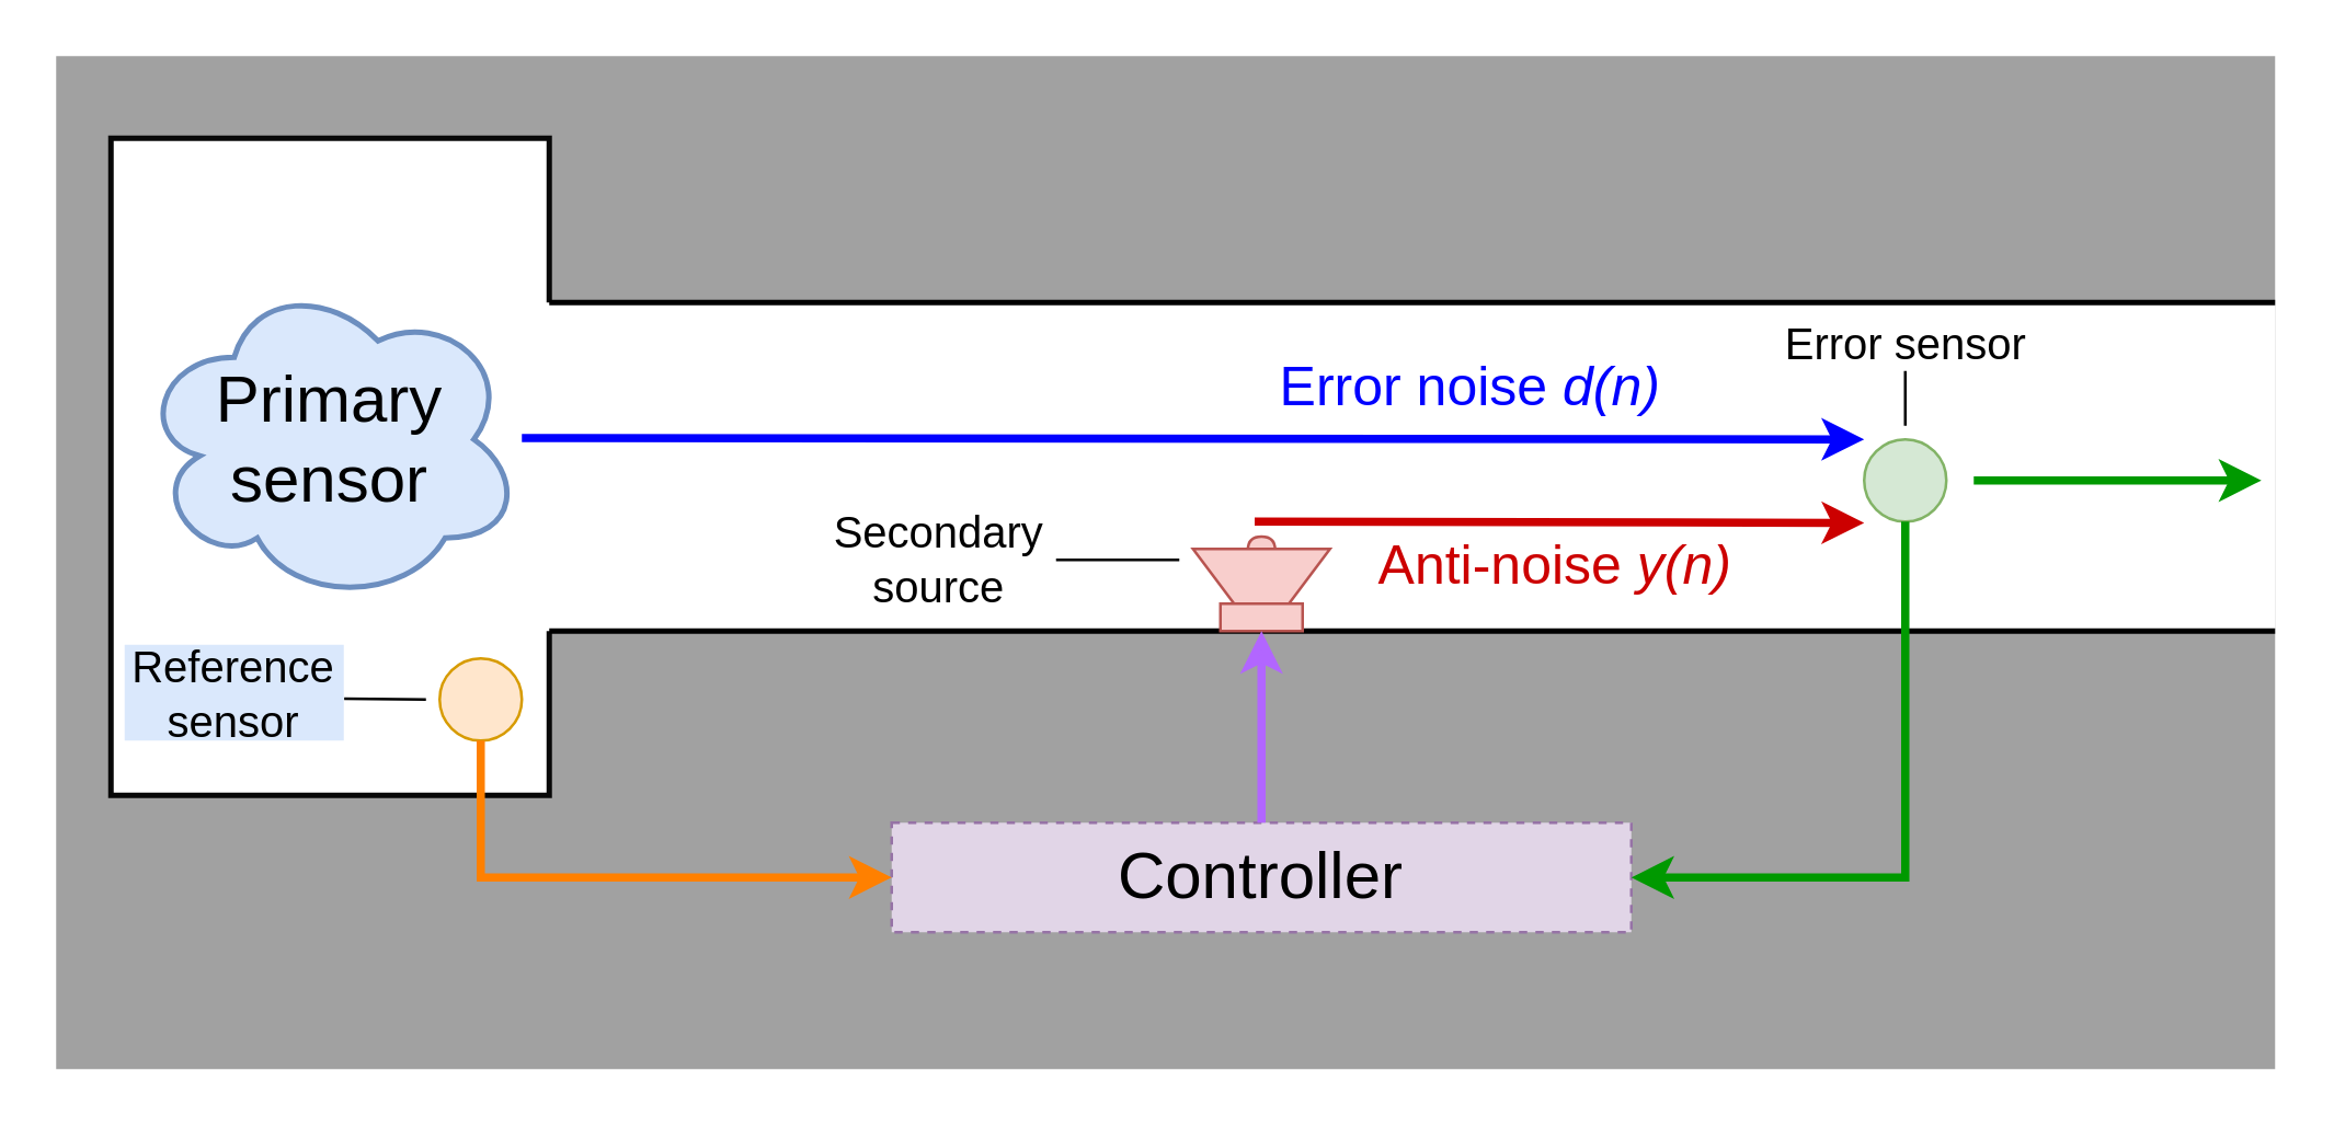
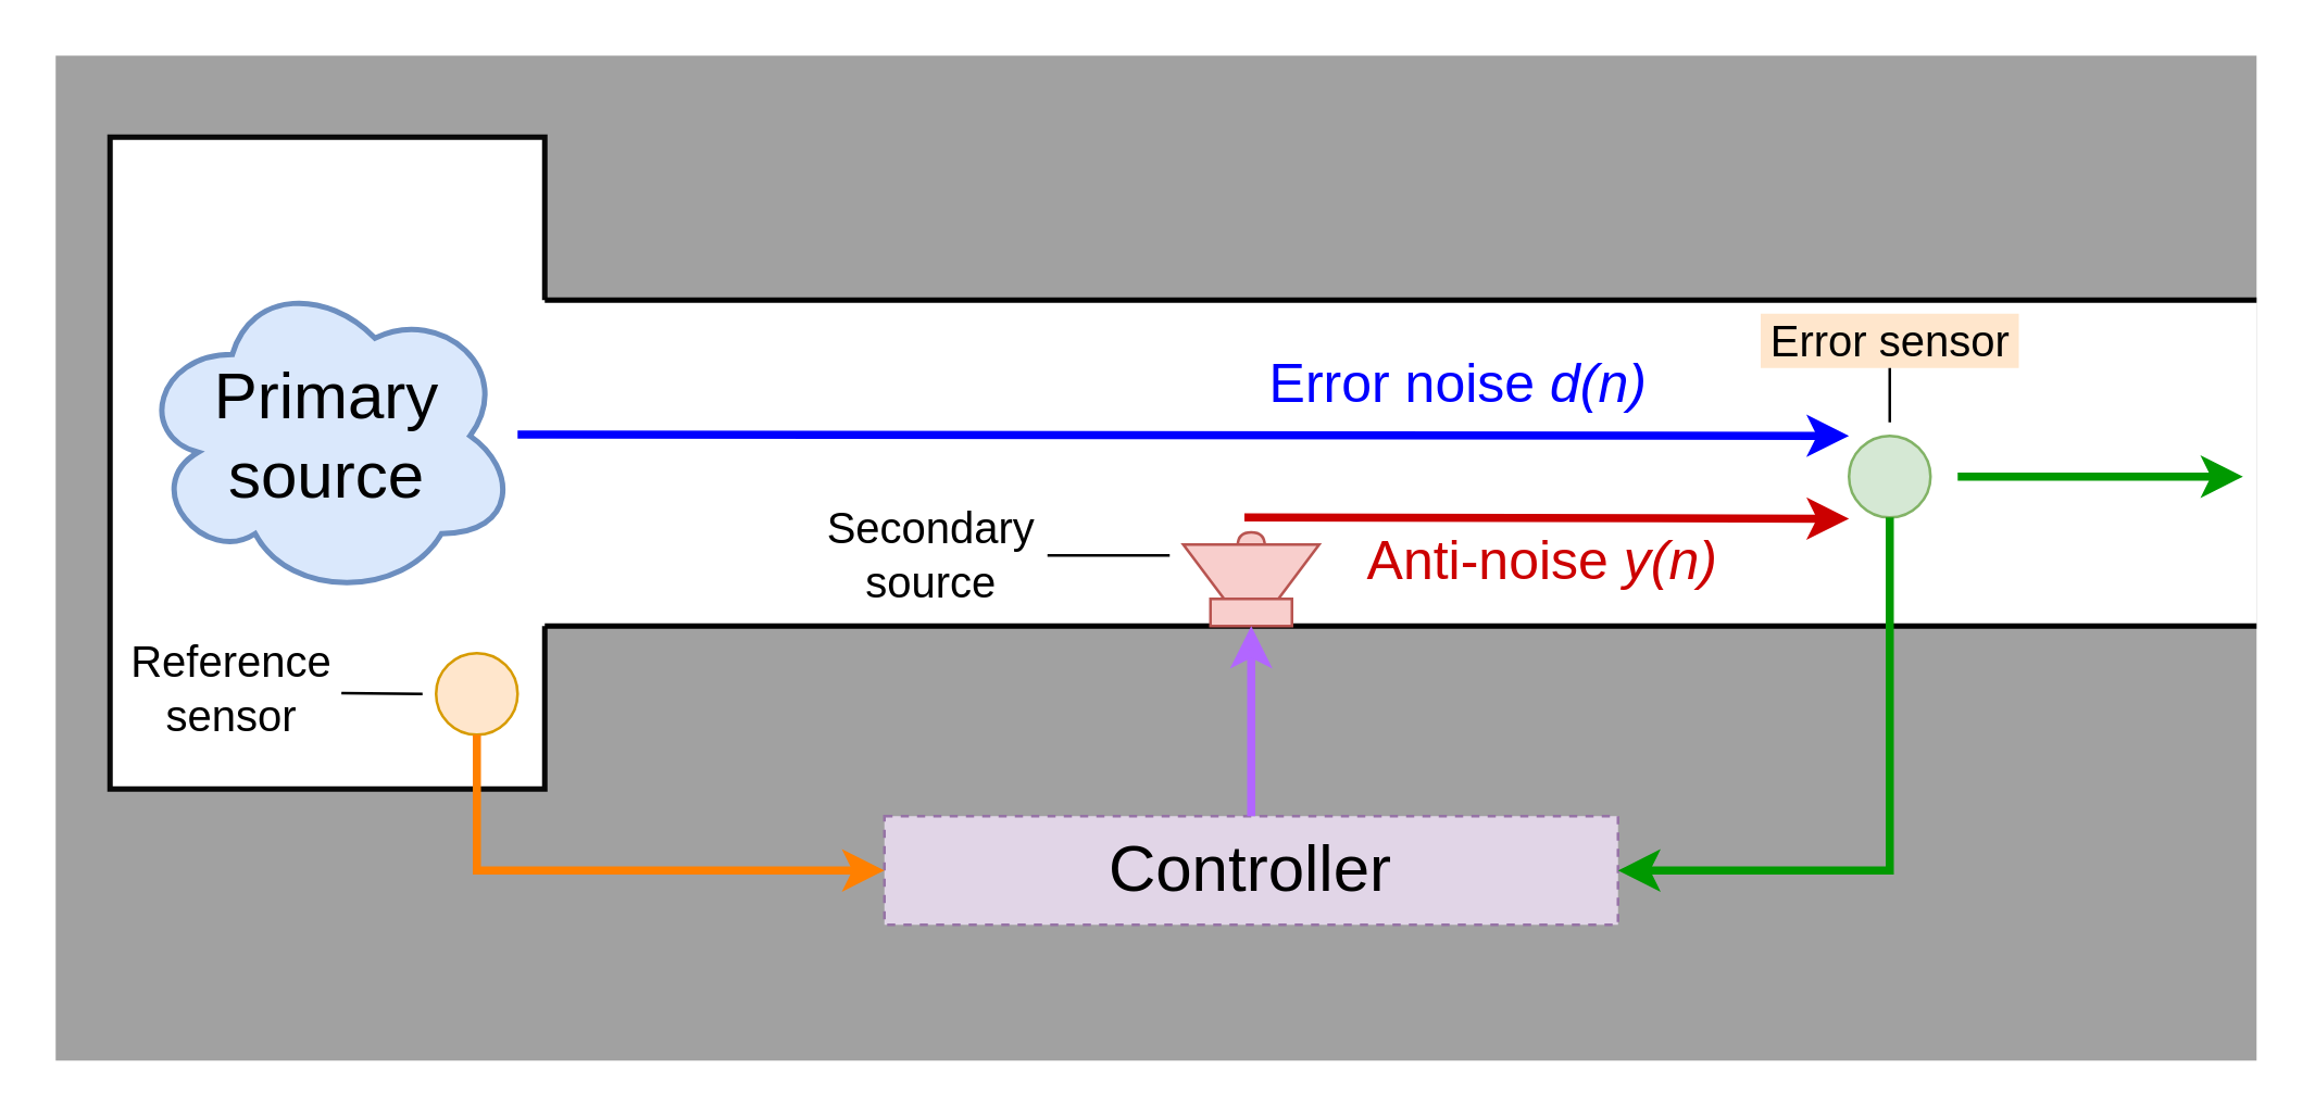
- <mxCell id="21" value="&lt;font style=&quot;font-size: 16px;&quot;&gt;Error sensor&lt;br&gt;&lt;/font&gt;" style="rounded=0;whiteSpace=wrap;html=1;strokeColor=none;" vertex="1" parent="1"><mxGeometry x="647.5" y="115" width="95" height="20" as="geometry" /></mxCell>
+ <mxCell id="21" value="&lt;font style=&quot;font-size: 16px;&quot;&gt;Error sensor&lt;br&gt;&lt;/font&gt;" style="rounded=0;whiteSpace=wrap;html=1;strokeColor=none;fillColor=#ffe6cc;" vertex="1" parent="1"><mxGeometry x="647.5" y="115" width="95" height="20" as="geometry" /></mxCell>
- <mxCell id="7" value="&lt;font style=&quot;font-size: 24px;&quot;&gt;Primary sensor&lt;/font&gt;" style="ellipse;shape=cloud;whiteSpace=wrap;html=1;strokeColor=#6c8ebf;strokeWidth=2;fillColor=#dae8fc;" parent="1" vertex="1"><mxGeometry x="50" y="100" width="140" height="120" as="geometry" /></mxCell>
+ <mxCell id="7" value="&lt;font style=&quot;font-size: 24px;&quot;&gt;Primary source&lt;/font&gt;" style="ellipse;shape=cloud;whiteSpace=wrap;html=1;strokeColor=#6c8ebf;strokeWidth=2;fillColor=#dae8fc;" parent="1" vertex="1"><mxGeometry x="50" y="100" width="140" height="120" as="geometry" /></mxCell>
- <mxCell id="22" value="&lt;font style=&quot;font-size: 16px;&quot;&gt;Reference sensor&lt;br&gt;&lt;/font&gt;" style="rounded=0;whiteSpace=wrap;html=1;strokeColor=none;strokeWidth=1;fillColor=#dae8fc;" vertex="1" parent="1"><mxGeometry x="45" y="235" width="80" height="35" as="geometry" /></mxCell>
+ <mxCell id="22" value="&lt;font style=&quot;font-size: 16px;&quot;&gt;Reference sensor&lt;br&gt;&lt;/font&gt;" style="rounded=0;whiteSpace=wrap;html=1;strokeColor=none;strokeWidth=1;" vertex="1" parent="1"><mxGeometry x="45" y="235" width="80" height="35" as="geometry" /></mxCell>
